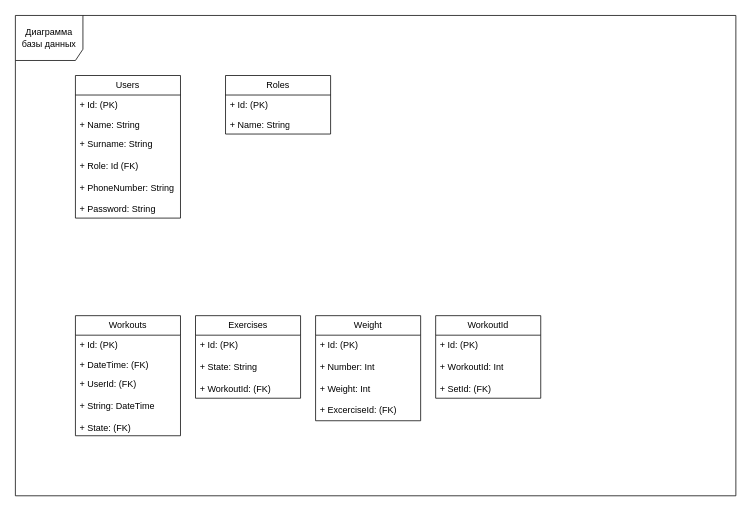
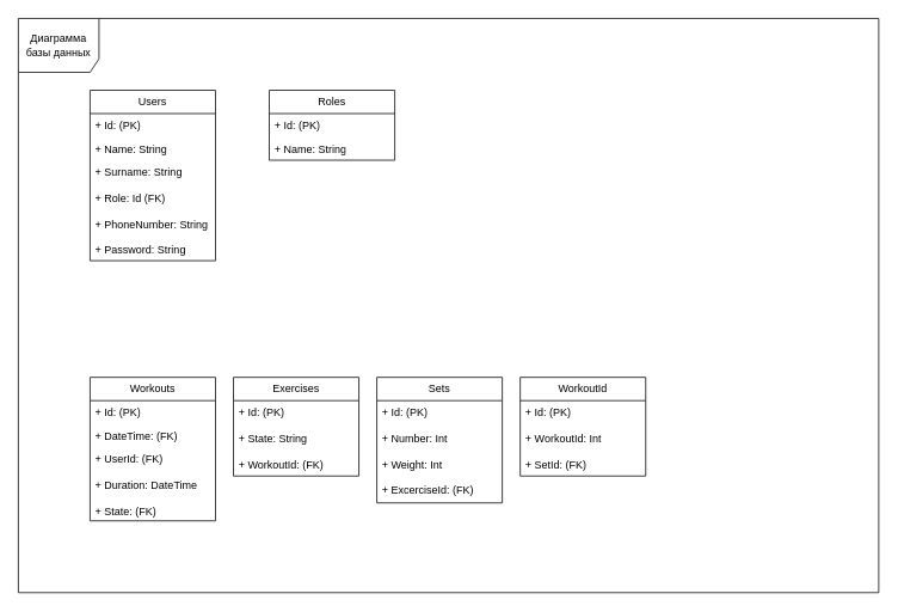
- <mxCell id="16" value="Weight" style="swimlane;fontStyle=0;childLayout=stackLayout;horizontal=1;startSize=26;fillColor=none;horizontalStack=0;resizeParent=1;resizeParentMax=0;resizeLast=0;collapsible=1;marginBottom=0;whiteSpace=wrap;html=1;" parent="1" vertex="1"><mxGeometry x="420" y="420" width="140" height="140" as="geometry" /></mxCell>
+ <mxCell id="16" value="Sets" style="swimlane;fontStyle=0;childLayout=stackLayout;horizontal=1;startSize=26;fillColor=none;horizontalStack=0;resizeParent=1;resizeParentMax=0;resizeLast=0;collapsible=1;marginBottom=0;whiteSpace=wrap;html=1;" parent="1" vertex="1"><mxGeometry x="420" y="420" width="140" height="140" as="geometry" /></mxCell>
- <mxCell id="13" value="+ UserId: (FK)&lt;br&gt;&lt;br&gt;+ String: DateTime&lt;br&gt;&lt;br&gt;+ State: (FK)" style="text;strokeColor=none;fillColor=none;align=left;verticalAlign=top;spacingLeft=4;spacingRight=4;overflow=hidden;rotatable=0;points=[[0,0.5],[1,0.5]];portConstraint=eastwest;whiteSpace=wrap;html=1;" parent="10" vertex="1"><mxGeometry y="78" width="140" height="82" as="geometry" /></mxCell>
+ <mxCell id="13" value="+ UserId: (FK)&lt;br&gt;&lt;br&gt;+ Duration: DateTime&lt;br&gt;&lt;br&gt;+ State: (FK)" style="text;strokeColor=none;fillColor=none;align=left;verticalAlign=top;spacingLeft=4;spacingRight=4;overflow=hidden;rotatable=0;points=[[0,0.5],[1,0.5]];portConstraint=eastwest;whiteSpace=wrap;html=1;" parent="10" vertex="1"><mxGeometry y="78" width="140" height="82" as="geometry" /></mxCell>
